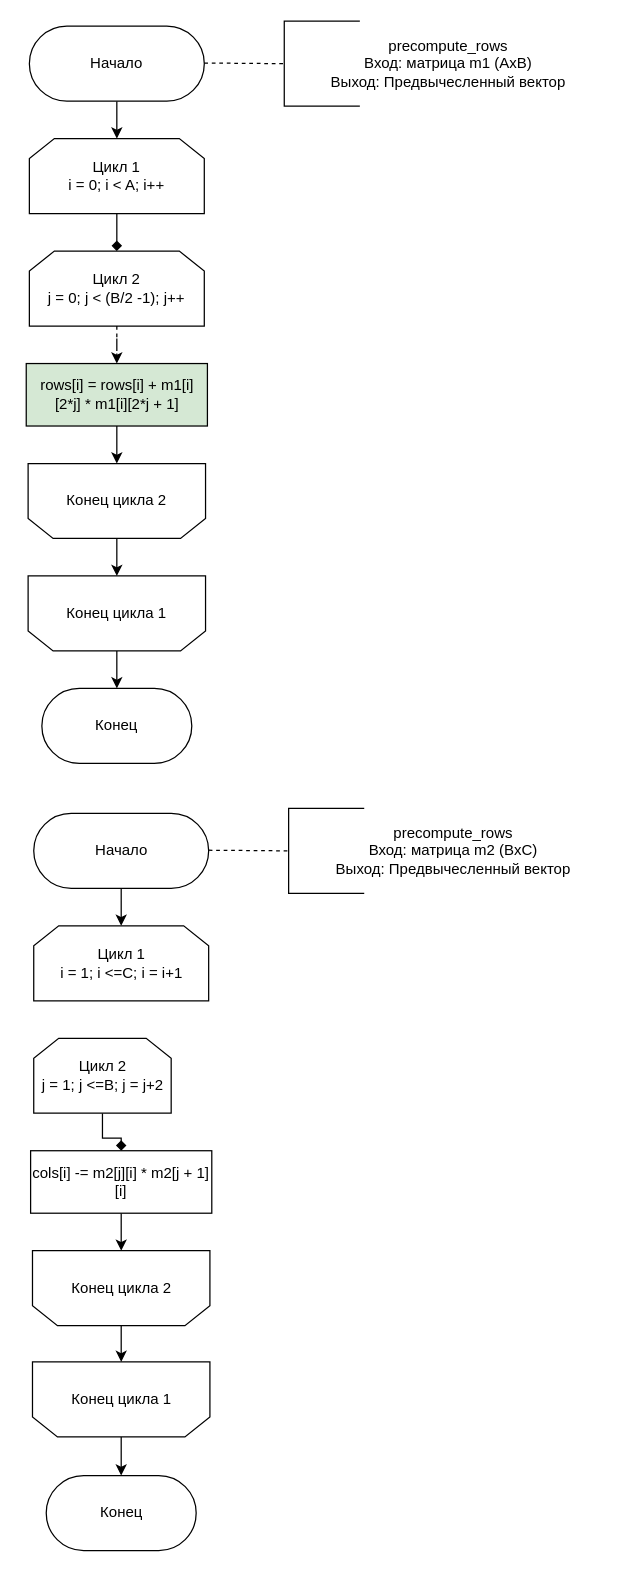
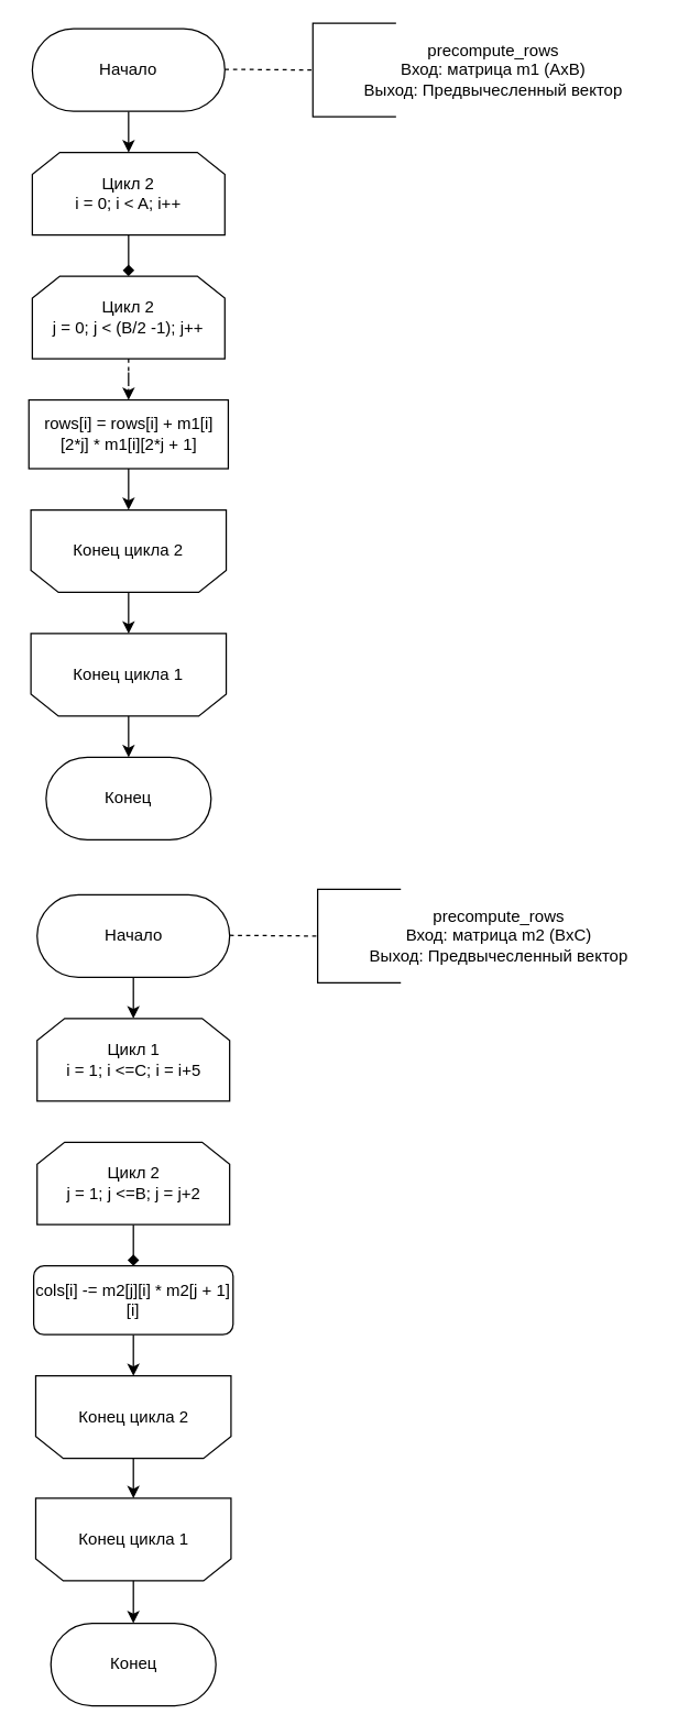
- <mxCell id="6" value="Цикл 1&lt;br&gt;i = 0; i &amp;lt; A; i++" style="shape=loopLimit;whiteSpace=wrap;html=1;" parent="1" vertex="1"><mxGeometry x="23" y="110" width="140" height="60" as="geometry" /></mxCell>
+ <mxCell id="6" value="Цикл 2&lt;br&gt;i = 0; i &amp;lt; A; i++" style="shape=loopLimit;whiteSpace=wrap;html=1;" parent="1" vertex="1"><mxGeometry x="23" y="110" width="140" height="60" as="geometry" /></mxCell>
- <mxCell id="10" value="rows[i] = rows[i] + m1[i][2*j] * m1[i][2*j + 1] " style="rounded=0;whiteSpace=wrap;html=1;fillColor=#d5e8d4;" parent="1" vertex="1"><mxGeometry x="20.5" y="290" width="145" height="50" as="geometry" /></mxCell>
+ <mxCell id="10" value="rows[i] = rows[i] + m1[i][2*j] * m1[i][2*j + 1] " style="rounded=0;whiteSpace=wrap;html=1;" parent="1" vertex="1"><mxGeometry x="20.5" y="290" width="145" height="50" as="geometry" /></mxCell>
- <mxCell id="21" value="Цикл 1&lt;br&gt;i = 1; i &amp;lt;=C; i = i+1" style="shape=loopLimit;whiteSpace=wrap;html=1;" parent="1" vertex="1"><mxGeometry x="26.5" y="740" width="140" height="60" as="geometry" /></mxCell>
+ <mxCell id="21" value="Цикл 1&lt;br&gt;i = 1; i &amp;lt;=C; i = i+5" style="shape=loopLimit;whiteSpace=wrap;html=1;" parent="1" vertex="1"><mxGeometry x="26.5" y="740" width="140" height="60" as="geometry" /></mxCell>
- <mxCell id="23" value="Цикл 2&lt;br&gt;j = 1; j &amp;lt;=B; j = j+2" style="shape=loopLimit;whiteSpace=wrap;html=1;" parent="1" vertex="1"><mxGeometry x="26.5" y="830" width="110" height="60" as="geometry" /></mxCell>
+ <mxCell id="23" value="Цикл 2&lt;br&gt;j = 1; j &amp;lt;=B; j = j+2" style="shape=loopLimit;whiteSpace=wrap;html=1;" parent="1" vertex="1"><mxGeometry x="26.5" y="830" width="140" height="60" as="geometry" /></mxCell>
- <mxCell id="25" value="cols[i] -= m2[j][i] * m2[j + 1][i] " style="rounded=0;whiteSpace=wrap;html=1;" parent="1" vertex="1"><mxGeometry x="24" y="920" width="145" height="50" as="geometry" /></mxCell>
+ <mxCell id="25" value="cols[i] -= m2[j][i] * m2[j + 1][i] " style="whiteSpace=wrap;html=1;rounded=1;" parent="1" vertex="1"><mxGeometry x="24" y="920" width="145" height="50" as="geometry" /></mxCell>
